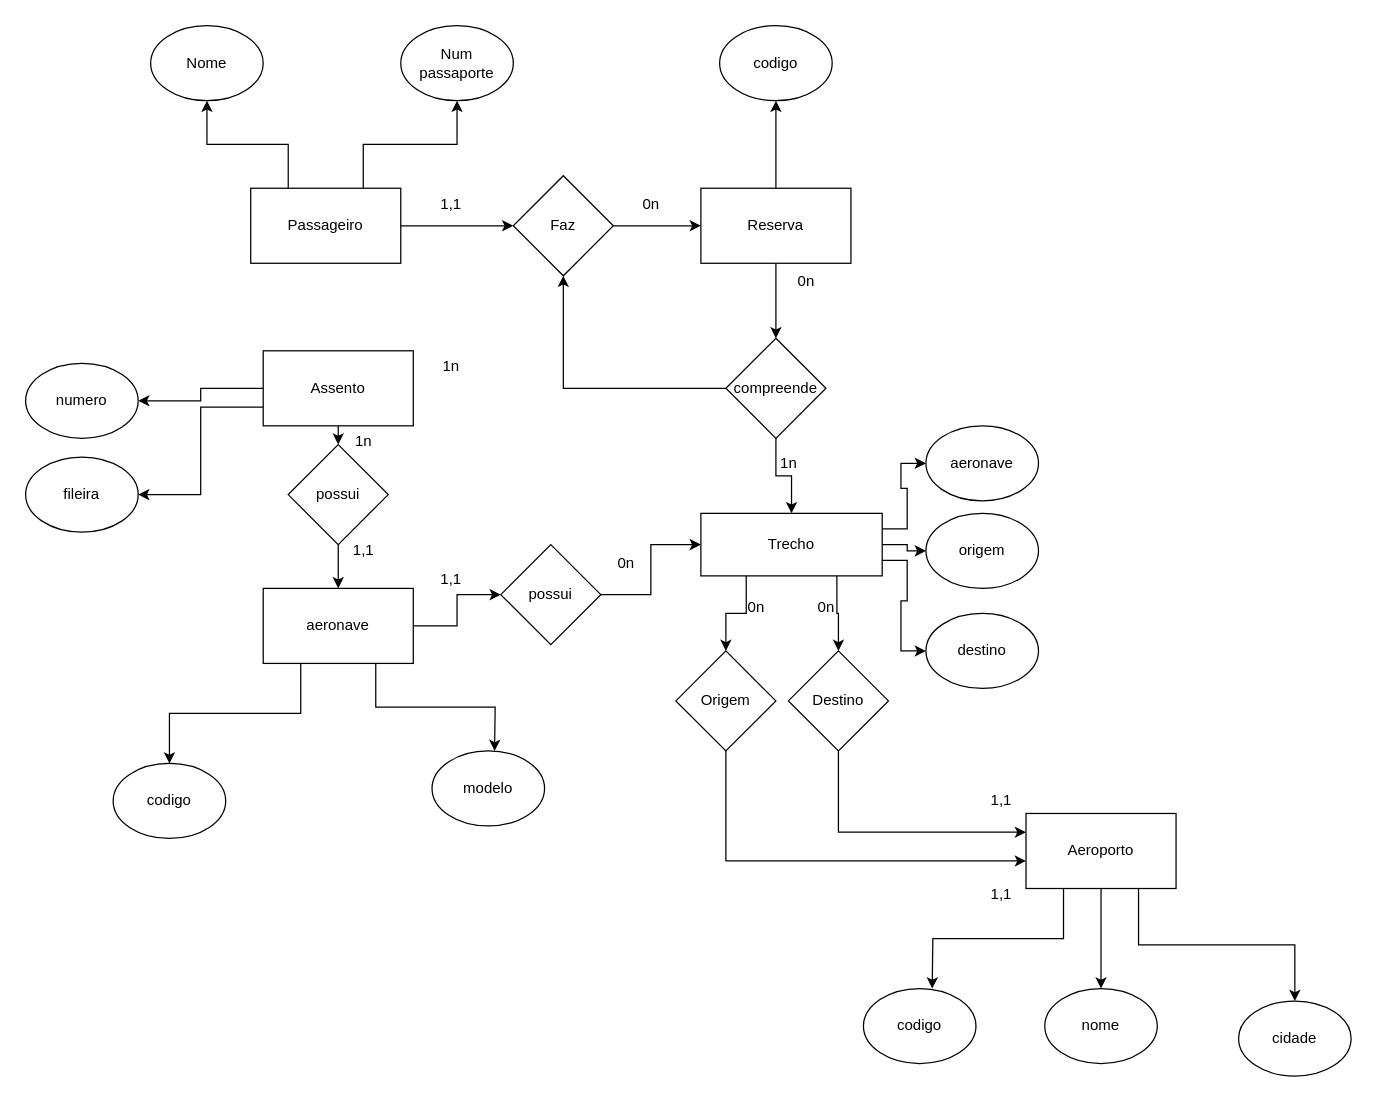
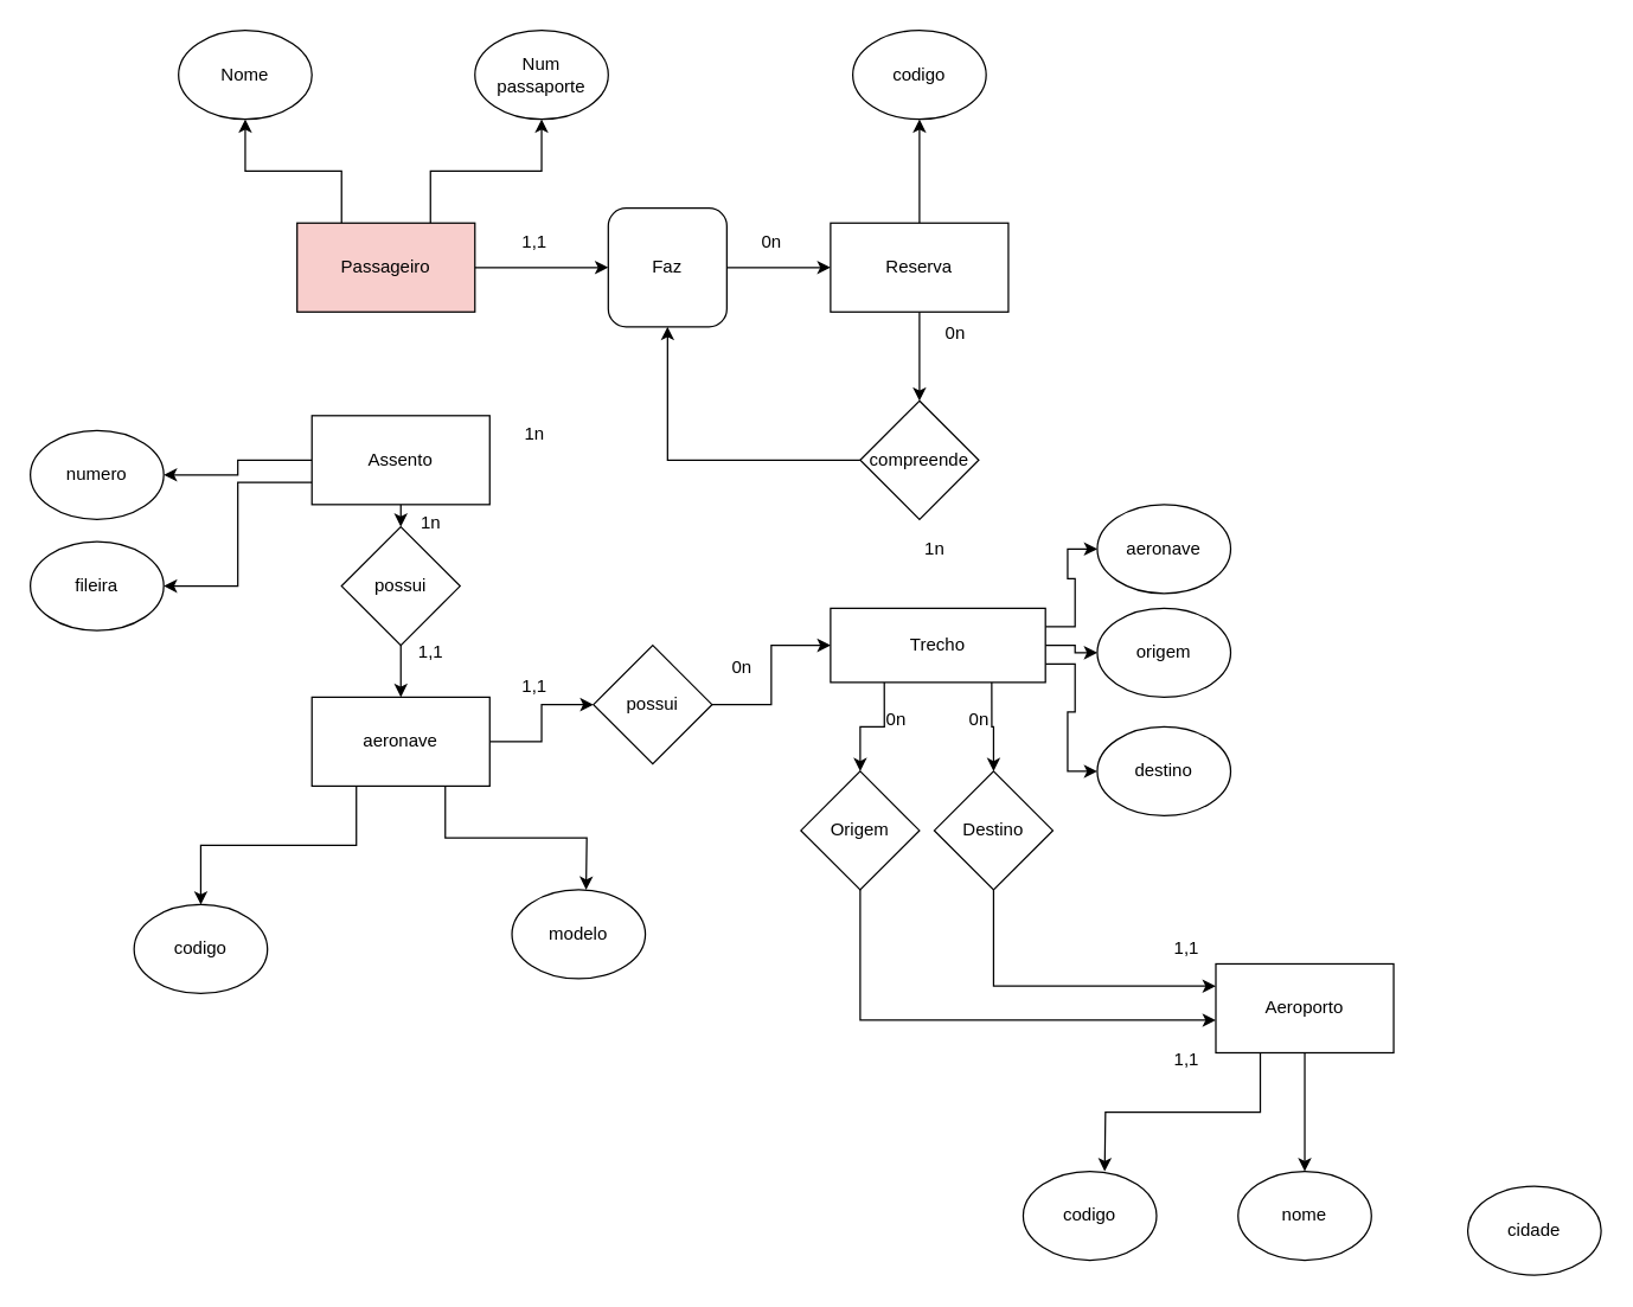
- <mxCell id="10" value="Passageiro" style="rounded=0;whiteSpace=wrap;html=1;" parent="1" vertex="1"><mxGeometry x="200" y="150" width="120" height="60" as="geometry" /></mxCell>
+ <mxCell id="10" value="Passageiro" style="rounded=0;whiteSpace=wrap;html=1;fillColor=#f8cecc;" parent="1" vertex="1"><mxGeometry x="200" y="150" width="120" height="60" as="geometry" /></mxCell>
- <mxCell id="6" value="Faz" style="rhombus;whiteSpace=wrap;html=1;" parent="1" vertex="1"><mxGeometry x="410" y="140" width="80" height="80" as="geometry" /></mxCell>
+ <mxCell id="6" value="Faz" style="whiteSpace=wrap;html=1;rounded=1;" parent="1" vertex="1"><mxGeometry x="410" y="140" width="80" height="80" as="geometry" /></mxCell>
- <mxCell id="33" style="edgeStyle=orthogonalEdgeStyle;rounded=0;orthogonalLoop=1;jettySize=auto;html=1;exitX=0.5;exitY=1;exitDx=0;exitDy=0;entryX=0.5;entryY=0;entryDx=0;entryDy=0;" parent="1" source="35" target="18" edge="1"><mxGeometry relative="1" as="geometry" /></mxCell>
- <mxCell id="19" style="edgeStyle=orthogonalEdgeStyle;rounded=0;orthogonalLoop=1;jettySize=auto;html=1;exitX=0.75;exitY=1;exitDx=0;exitDy=0;" parent="1" source="21" target="22" edge="1"><mxGeometry relative="1" as="geometry" /></mxCell>
